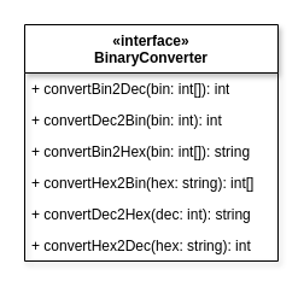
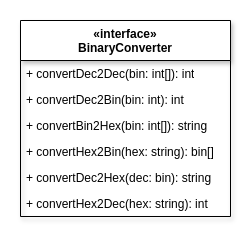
- <mxCell id="3" value="+ convertBin2Dec(bin: int[]): int" style="text;strokeColor=none;fillColor=none;align=left;verticalAlign=top;spacingLeft=4;spacingRight=4;overflow=hidden;rotatable=0;points=[[0,0.5],[1,0.5]];portConstraint=eastwest;whiteSpace=wrap;html=1;" vertex="1" parent="2"><mxGeometry y="40" width="210" height="26" as="geometry" /></mxCell>
+ <mxCell id="3" value="+ convertDec2Dec(bin: int[]): int" style="text;strokeColor=none;fillColor=none;align=left;verticalAlign=top;spacingLeft=4;spacingRight=4;overflow=hidden;rotatable=0;points=[[0,0.5],[1,0.5]];portConstraint=eastwest;whiteSpace=wrap;html=1;" vertex="1" parent="2"><mxGeometry y="40" width="210" height="26" as="geometry" /></mxCell>
- <mxCell id="6" value="+ convertHex2Bin(hex: string): int[]" style="text;strokeColor=none;fillColor=none;align=left;verticalAlign=top;spacingLeft=4;spacingRight=4;overflow=hidden;rotatable=0;points=[[0,0.5],[1,0.5]];portConstraint=eastwest;whiteSpace=wrap;html=1;" vertex="1" parent="2"><mxGeometry y="118" width="210" height="26" as="geometry" /></mxCell>
+ <mxCell id="6" value="+ convertHex2Bin(hex: string): bin[]" style="text;strokeColor=none;fillColor=none;align=left;verticalAlign=top;spacingLeft=4;spacingRight=4;overflow=hidden;rotatable=0;points=[[0,0.5],[1,0.5]];portConstraint=eastwest;whiteSpace=wrap;html=1;" vertex="1" parent="2"><mxGeometry y="118" width="210" height="26" as="geometry" /></mxCell>
- <mxCell id="7" value="+ convertDec2Hex(dec: int): string" style="text;strokeColor=none;fillColor=none;align=left;verticalAlign=top;spacingLeft=4;spacingRight=4;overflow=hidden;rotatable=0;points=[[0,0.5],[1,0.5]];portConstraint=eastwest;whiteSpace=wrap;html=1;" vertex="1" parent="2"><mxGeometry y="144" width="210" height="26" as="geometry" /></mxCell>
+ <mxCell id="7" value="+ convertDec2Hex(dec: bin): string" style="text;strokeColor=none;fillColor=none;align=left;verticalAlign=top;spacingLeft=4;spacingRight=4;overflow=hidden;rotatable=0;points=[[0,0.5],[1,0.5]];portConstraint=eastwest;whiteSpace=wrap;html=1;" vertex="1" parent="2"><mxGeometry y="144" width="210" height="26" as="geometry" /></mxCell>
